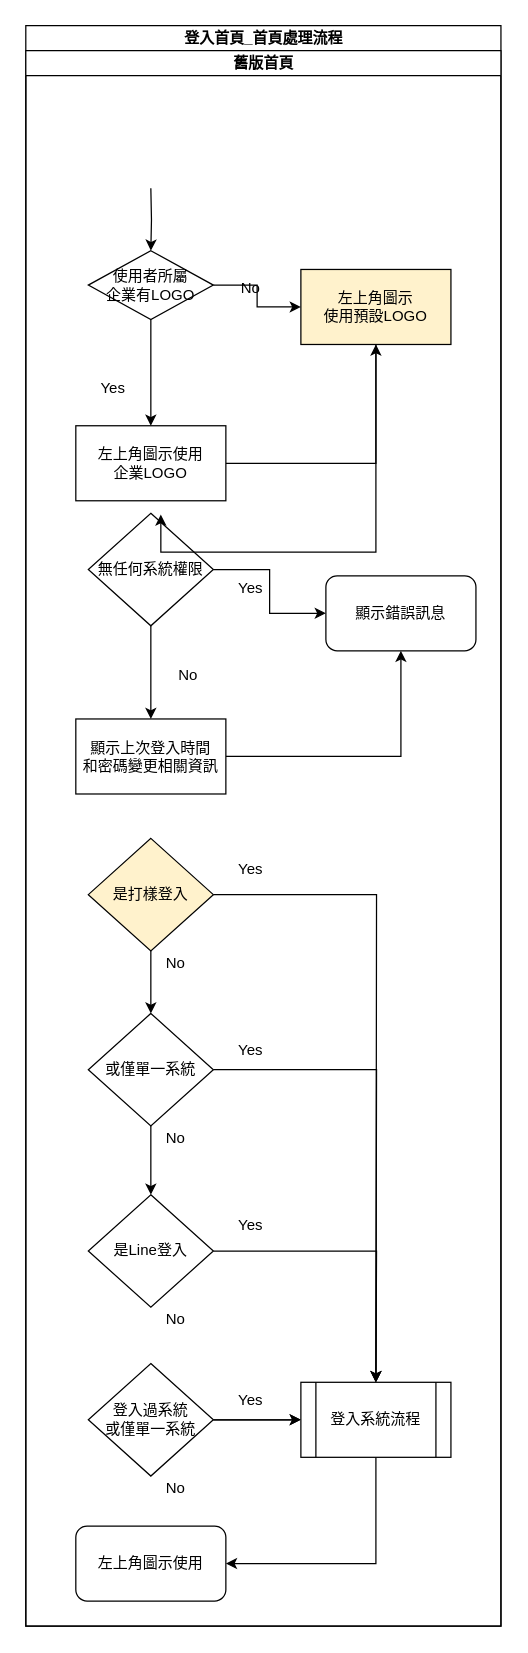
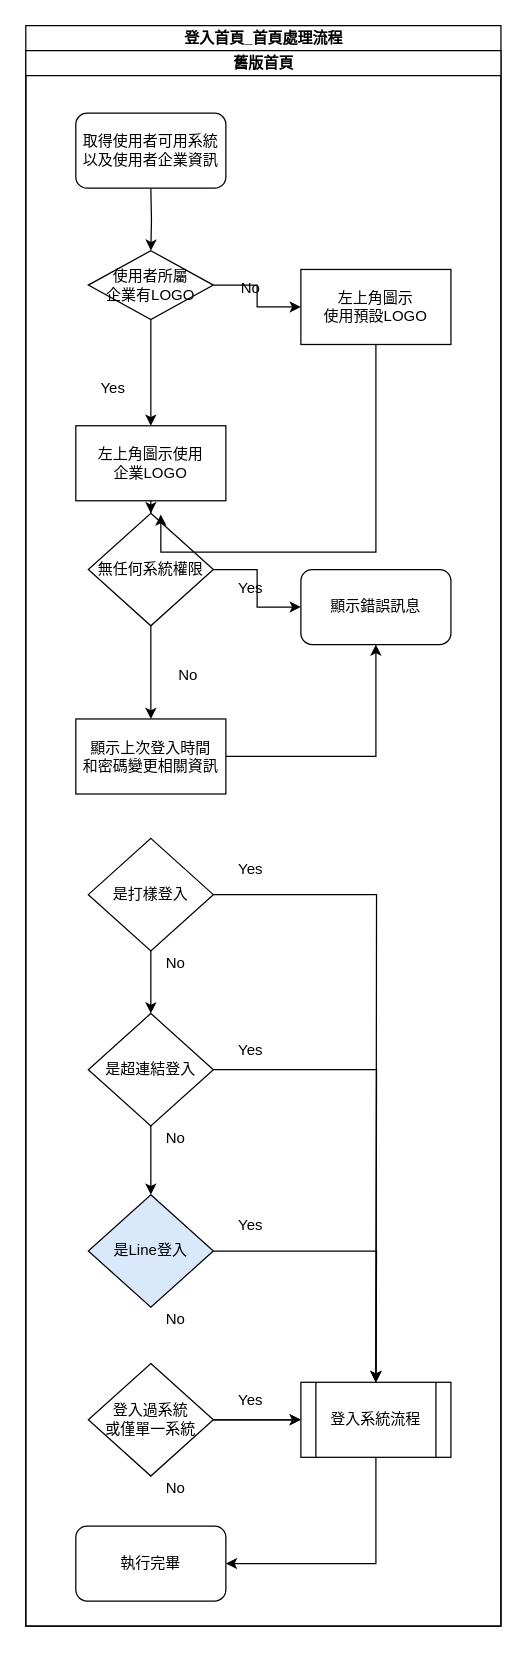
+ <mxCell id="27" value="&lt;span&gt;取得使用者可用系統以及使用者企業資訊&lt;/span&gt;" style="rounded=1;whiteSpace=wrap;html=1;" parent="3" vertex="1"><mxGeometry x="40" y="50" width="120" height="60" as="geometry" /></mxCell>
- <mxCell id="38" value="左上角圖示&lt;br&gt;使用預設LOGO" style="whiteSpace=wrap;html=1;fillColor=#fff2cc;" parent="3" vertex="1"><mxGeometry x="220" y="175" width="120" height="60" as="geometry" /></mxCell>
+ <mxCell id="38" value="左上角圖示&lt;br&gt;使用預設LOGO" style="whiteSpace=wrap;html=1;" parent="3" vertex="1"><mxGeometry x="220" y="175" width="120" height="60" as="geometry" /></mxCell>
- <mxCell id="5" style="edgeStyle=orthogonalEdgeStyle;rounded=0;orthogonalLoop=1;jettySize=auto;html=1;" parent="3" source="10" target="38" edge="1"><mxGeometry relative="1" as="geometry" /></mxCell>
+ <mxCell id="5" style="edgeStyle=orthogonalEdgeStyle;rounded=0;orthogonalLoop=1;jettySize=auto;html=1;" parent="3" source="10" target="15" edge="1"><mxGeometry relative="1" as="geometry" /></mxCell>
- <mxCell id="39" value="顯示錯誤訊息" style="rounded=1;whiteSpace=wrap;html=1;" parent="3" vertex="1"><mxGeometry x="240" y="420" width="120" height="60" as="geometry" /></mxCell>
+ <mxCell id="39" value="顯示錯誤訊息" style="rounded=1;whiteSpace=wrap;html=1;" parent="3" vertex="1"><mxGeometry x="220" y="415" width="120" height="60" as="geometry" /></mxCell>
- <mxCell id="19" value="是打樣登入" style="rhombus;whiteSpace=wrap;html=1;fillColor=#fff2cc;" parent="3" vertex="1"><mxGeometry x="50" y="630" width="100" height="90" as="geometry" /></mxCell>
+ <mxCell id="19" value="是打樣登入" style="rhombus;whiteSpace=wrap;html=1;" parent="3" vertex="1"><mxGeometry x="50" y="630" width="100" height="90" as="geometry" /></mxCell>
- <mxCell id="9" value="或僅單一系統" style="rhombus;whiteSpace=wrap;html=1;" parent="3" vertex="1"><mxGeometry x="50" y="770" width="100" height="90" as="geometry" /></mxCell>
+ <mxCell id="9" value="是超連結登入" style="rhombus;whiteSpace=wrap;html=1;" parent="3" vertex="1"><mxGeometry x="50" y="770" width="100" height="90" as="geometry" /></mxCell>
- <mxCell id="7" value="是Line登入" style="rhombus;whiteSpace=wrap;html=1;" parent="3" vertex="1"><mxGeometry x="50" y="915" width="100" height="90" as="geometry" /></mxCell>
+ <mxCell id="7" value="是Line登入" style="rhombus;whiteSpace=wrap;html=1;fillColor=#dae8fc;" parent="3" vertex="1"><mxGeometry x="50" y="915" width="100" height="90" as="geometry" /></mxCell>
- <mxCell id="23" value="左上角圖示使用" style="rounded=1;whiteSpace=wrap;html=1;" parent="3" vertex="1"><mxGeometry x="40" y="1180" width="120" height="60" as="geometry" /></mxCell>
+ <mxCell id="23" value="執行完畢" style="rounded=1;whiteSpace=wrap;html=1;" parent="3" vertex="1"><mxGeometry x="40" y="1180" width="120" height="60" as="geometry" /></mxCell>
